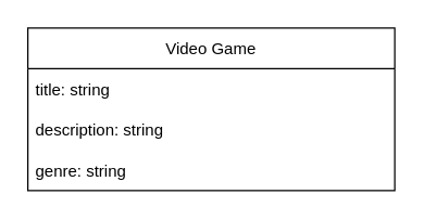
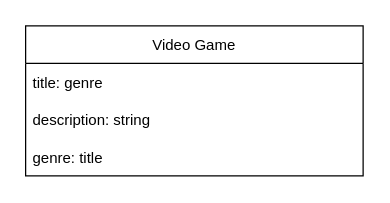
- <mxCell id="3" value="title: string" style="text;strokeColor=none;fillColor=none;align=left;verticalAlign=middle;spacingLeft=4;spacingRight=4;overflow=hidden;points=[[0,0.5],[1,0.5]];portConstraint=eastwest;rotatable=0;" vertex="1" parent="2"><mxGeometry y="30" width="270" height="30" as="geometry" /></mxCell>
+ <mxCell id="3" value="title: genre" style="text;strokeColor=none;fillColor=none;align=left;verticalAlign=middle;spacingLeft=4;spacingRight=4;overflow=hidden;points=[[0,0.5],[1,0.5]];portConstraint=eastwest;rotatable=0;" vertex="1" parent="2"><mxGeometry y="30" width="270" height="30" as="geometry" /></mxCell>
- <mxCell id="5" value="genre: string" style="text;strokeColor=none;fillColor=none;align=left;verticalAlign=middle;spacingLeft=4;spacingRight=4;overflow=hidden;points=[[0,0.5],[1,0.5]];portConstraint=eastwest;rotatable=0;" vertex="1" parent="2"><mxGeometry y="90" width="270" height="30" as="geometry" /></mxCell>
+ <mxCell id="5" value="genre: title" style="text;strokeColor=none;fillColor=none;align=left;verticalAlign=middle;spacingLeft=4;spacingRight=4;overflow=hidden;points=[[0,0.5],[1,0.5]];portConstraint=eastwest;rotatable=0;" vertex="1" parent="2"><mxGeometry y="90" width="270" height="30" as="geometry" /></mxCell>
